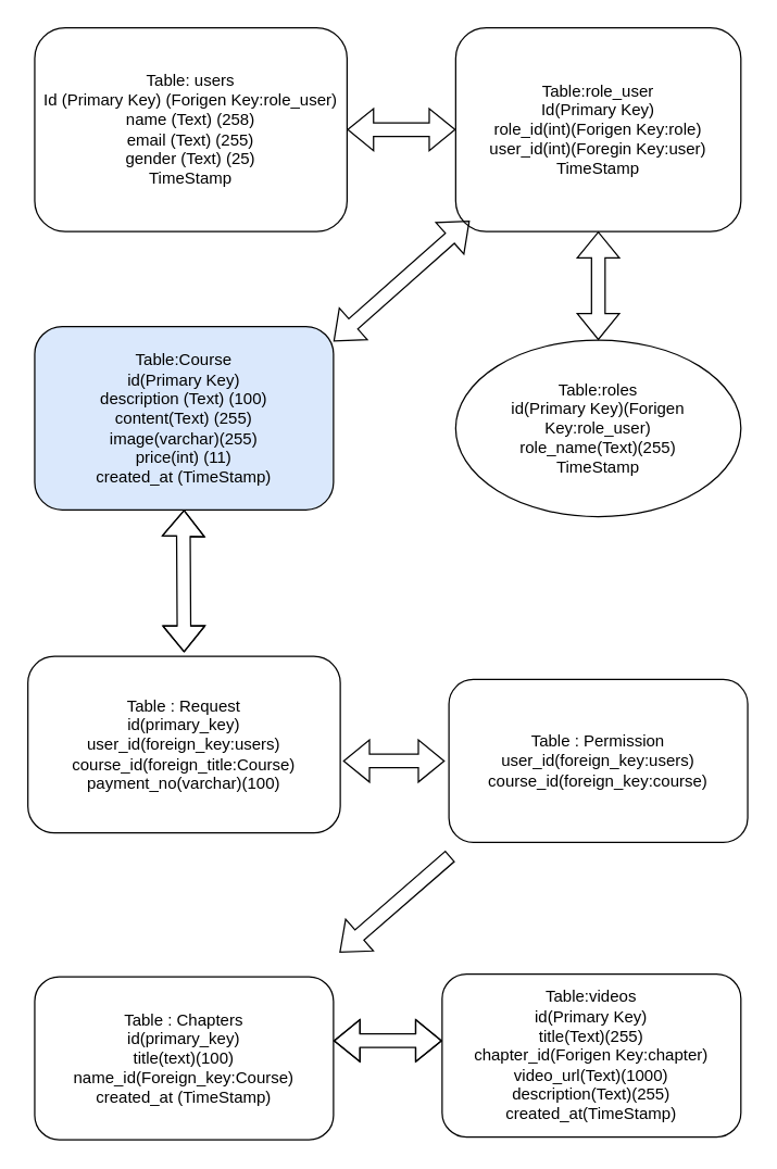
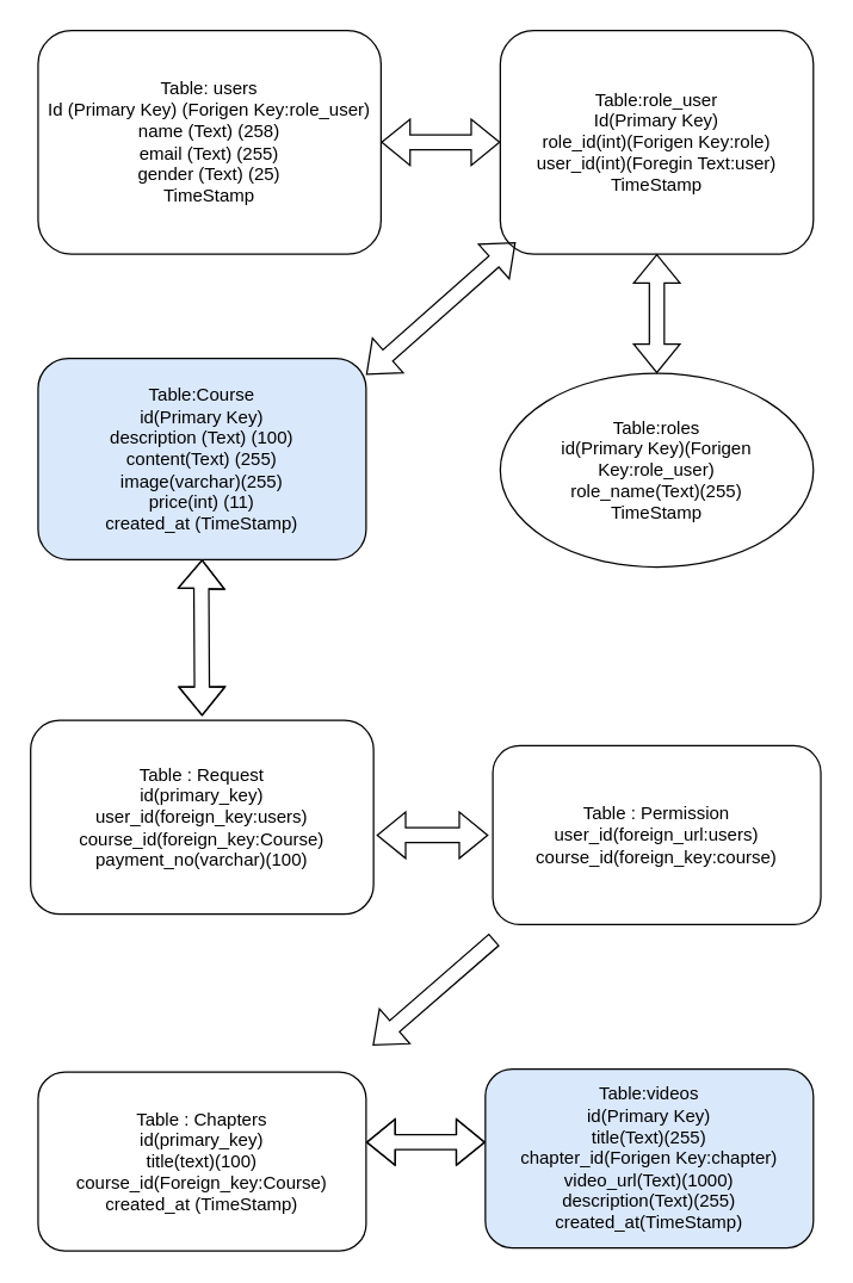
- <mxCell id="3" value="Table:role_user&lt;div&gt;Id(Primary Key)&lt;/div&gt;&lt;div&gt;role_id(int)(Forigen Key:role)&lt;/div&gt;&lt;div&gt;user_id(int)(Foregin Key:user)&lt;/div&gt;&lt;div&gt;TimeStamp&lt;br&gt;&lt;/div&gt;" style="rounded=1;whiteSpace=wrap;html=1;" parent="1" vertex="1"><mxGeometry x="335" y="20" width="210" height="150" as="geometry" /></mxCell>
+ <mxCell id="3" value="Table:role_user&lt;div&gt;Id(Primary Key)&lt;/div&gt;&lt;div&gt;role_id(int)(Forigen Key:role)&lt;/div&gt;&lt;div&gt;user_id(int)(Foregin Text:user)&lt;/div&gt;&lt;div&gt;TimeStamp&lt;br&gt;&lt;/div&gt;" style="rounded=1;whiteSpace=wrap;html=1;" parent="1" vertex="1"><mxGeometry x="335" y="20" width="210" height="150" as="geometry" /></mxCell>
- <mxCell id="12" value="Table : Request&lt;div&gt;id(primary_key)&lt;/div&gt;&lt;div&gt;user_id(foreign_key:users)&lt;/div&gt;&lt;div&gt;course_id(foreign_title:Course)&lt;/div&gt;&lt;div&gt;payment_no(varchar)(100)&lt;/div&gt;" style="rounded=1;whiteSpace=wrap;html=1;" vertex="1" parent="1"><mxGeometry x="20" y="483" width="230" height="130" as="geometry" /></mxCell>
+ <mxCell id="12" value="Table : Request&lt;div&gt;id(primary_key)&lt;/div&gt;&lt;div&gt;user_id(foreign_key:users)&lt;/div&gt;&lt;div&gt;course_id(foreign_key:Course)&lt;/div&gt;&lt;div&gt;payment_no(varchar)(100)&lt;/div&gt;" style="rounded=1;whiteSpace=wrap;html=1;" vertex="1" parent="1"><mxGeometry x="20" y="483" width="230" height="130" as="geometry" /></mxCell>
- <mxCell id="13" value="Table : Permission&lt;div&gt;user_id(foreign_key:users)&lt;/div&gt;&lt;div&gt;course_id(foreign_key:course)&lt;/div&gt;" style="rounded=1;whiteSpace=wrap;html=1;" vertex="1" parent="1"><mxGeometry x="330" y="500" width="220" height="120" as="geometry" /></mxCell>
+ <mxCell id="13" value="Table : Permission&lt;div&gt;user_id(foreign_url:users)&lt;/div&gt;&lt;div&gt;course_id(foreign_key:course)&lt;/div&gt;" style="rounded=1;whiteSpace=wrap;html=1;" vertex="1" parent="1"><mxGeometry x="330" y="500" width="220" height="120" as="geometry" /></mxCell>
- <mxCell id="8" value="Table:vi&lt;span style=&quot;background-color: initial;&quot;&gt;deos&lt;/span&gt;&lt;div&gt;&lt;div&gt;id(Primary Key)&lt;/div&gt;&lt;/div&gt;&lt;div&gt;title(Text)(255)&lt;/div&gt;&lt;div&gt;chapter_id(Forigen Key:chapter)&lt;/div&gt;&lt;div&gt;video_url(Text)(1000)&lt;/div&gt;&lt;div&gt;description(Text)(255)&lt;/div&gt;&lt;div&gt;created_at(&lt;span style=&quot;background-color: initial;&quot;&gt;TimeStamp)&lt;/span&gt;&lt;/div&gt;" style="rounded=1;whiteSpace=wrap;html=1;" parent="1" vertex="1"><mxGeometry x="325" y="717" width="220" height="120" as="geometry" /></mxCell>
+ <mxCell id="8" value="Table:vi&lt;span style=&quot;background-color: initial;&quot;&gt;deos&lt;/span&gt;&lt;div&gt;&lt;div&gt;id(Primary Key)&lt;/div&gt;&lt;/div&gt;&lt;div&gt;title(Text)(255)&lt;/div&gt;&lt;div&gt;chapter_id(Forigen Key:chapter)&lt;/div&gt;&lt;div&gt;video_url(Text)(1000)&lt;/div&gt;&lt;div&gt;description(Text)(255)&lt;/div&gt;&lt;div&gt;created_at(&lt;span style=&quot;background-color: initial;&quot;&gt;TimeStamp)&lt;/span&gt;&lt;/div&gt;" style="rounded=1;whiteSpace=wrap;html=1;fillColor=#dae8fc;" parent="1" vertex="1"><mxGeometry x="325" y="717" width="220" height="120" as="geometry" /></mxCell>
- <mxCell id="10" value="Table : Chapters&lt;div&gt;id(primary_key)&lt;/div&gt;&lt;div&gt;title(text)(100)&lt;/div&gt;&lt;div&gt;name_id(Foreign_key:Course)&lt;/div&gt;&lt;div&gt;created_at (TimeStamp)&lt;/div&gt;" style="rounded=1;whiteSpace=wrap;html=1;" vertex="1" parent="1"><mxGeometry x="25" y="719" width="220" height="120" as="geometry" /></mxCell>
+ <mxCell id="10" value="Table : Chapters&lt;div&gt;id(primary_key)&lt;/div&gt;&lt;div&gt;title(text)(100)&lt;/div&gt;&lt;div&gt;course_id(Foreign_key:Course)&lt;/div&gt;&lt;div&gt;created_at (TimeStamp)&lt;/div&gt;" style="rounded=1;whiteSpace=wrap;html=1;" vertex="1" parent="1"><mxGeometry x="25" y="719" width="220" height="120" as="geometry" /></mxCell>
